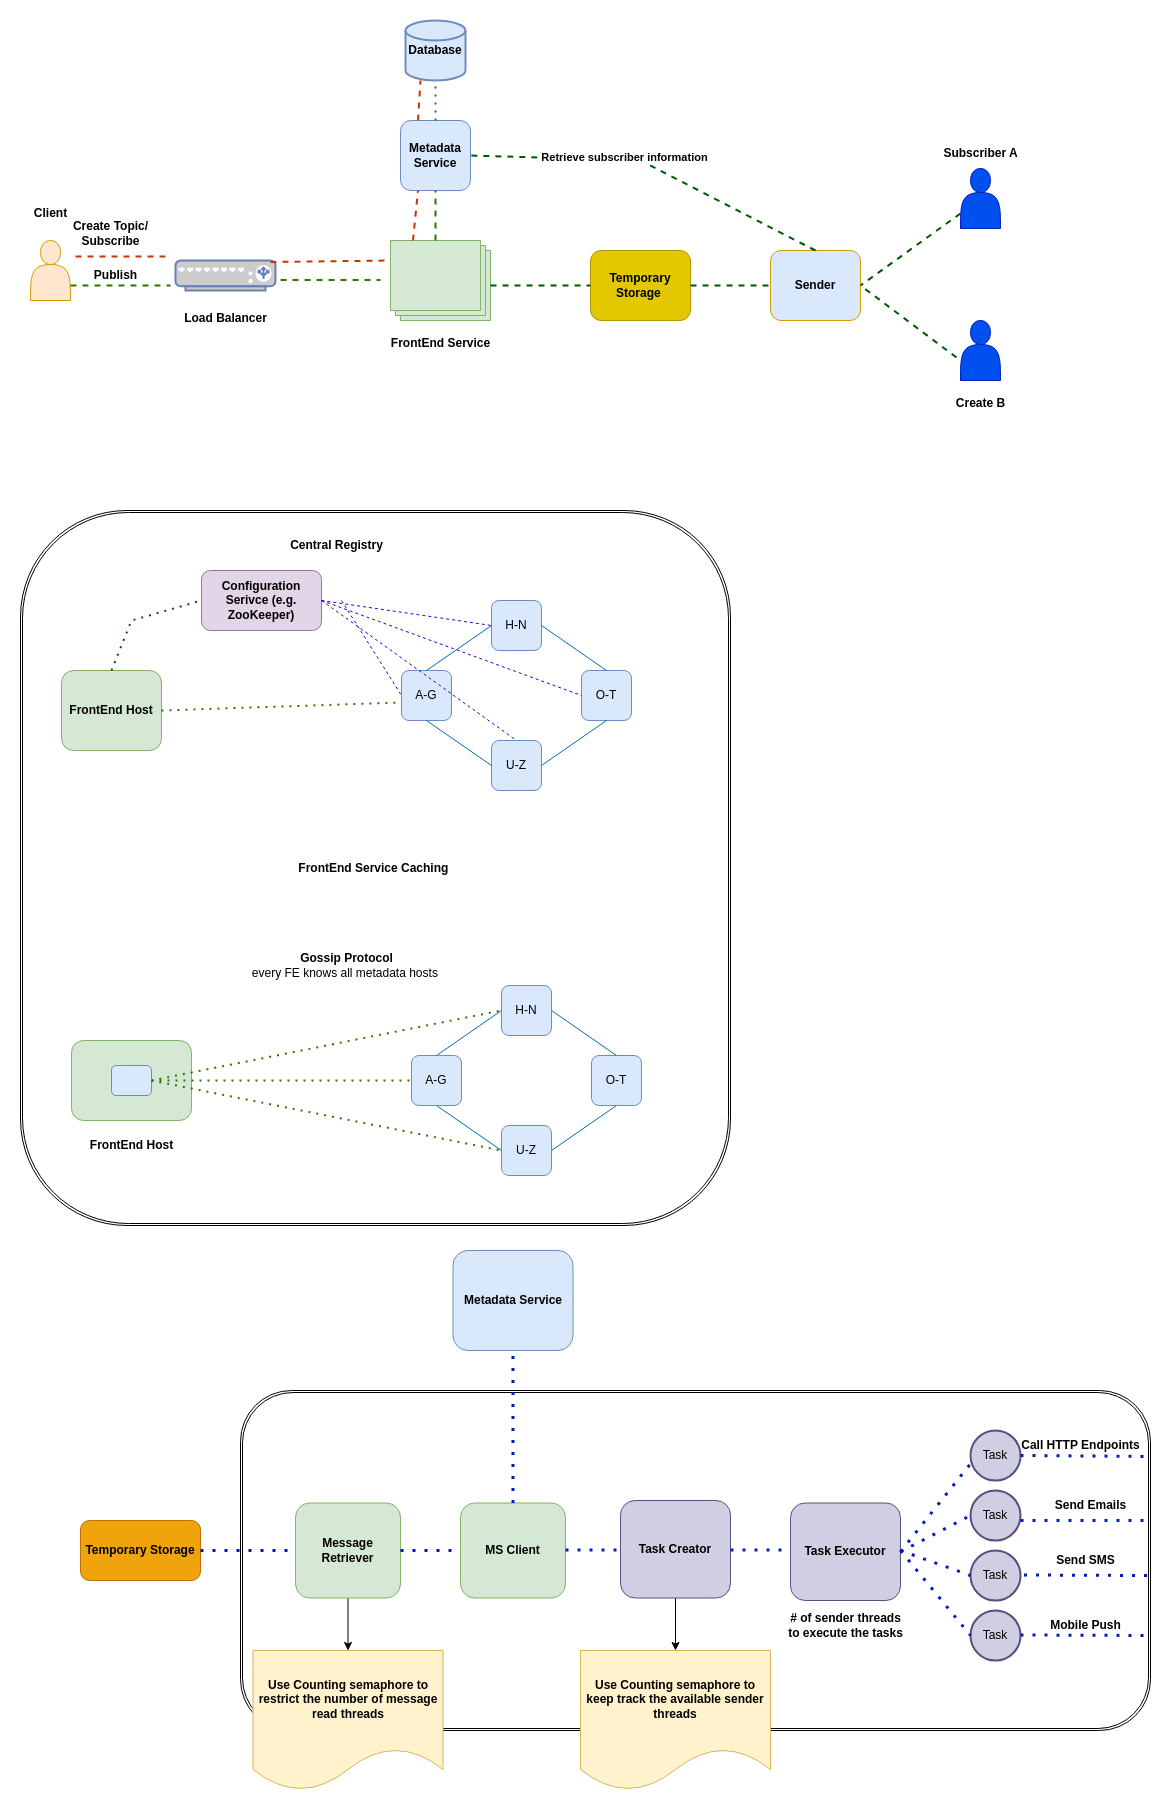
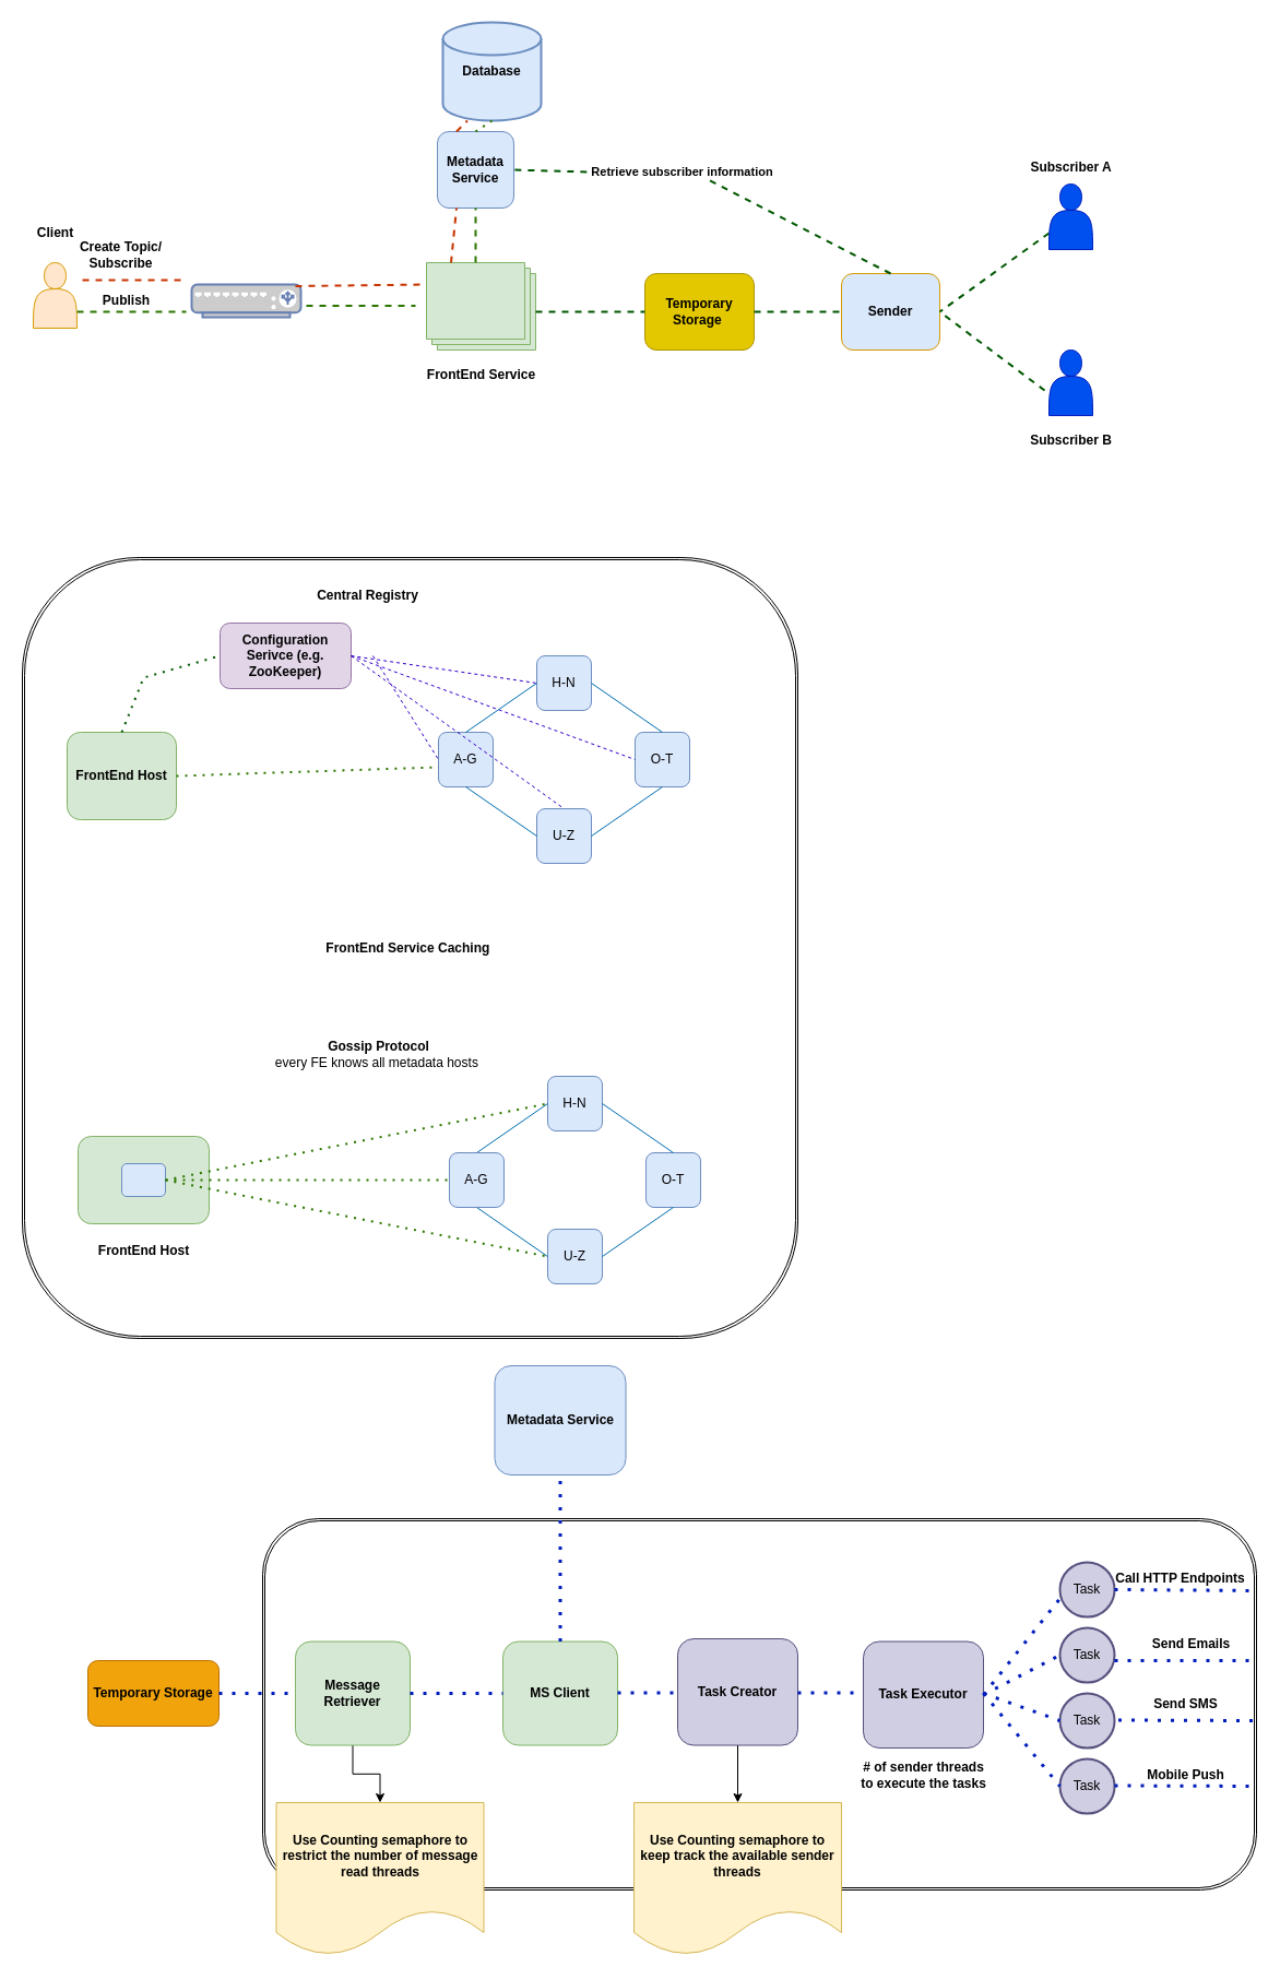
- <mxCell id="11" value="&lt;b&gt;Database&lt;/b&gt;" style="strokeWidth=2;html=1;shape=mxgraph.flowchart.database;whiteSpace=wrap;fillColor=#dae8fc;strokeColor=#6c8ebf;" vertex="1" parent="1"><mxGeometry x="405" y="20" width="60" height="60" as="geometry" /></mxCell>
+ <mxCell id="11" value="&lt;b&gt;Database&lt;/b&gt;" style="strokeWidth=2;html=1;shape=mxgraph.flowchart.database;whiteSpace=wrap;fillColor=#dae8fc;strokeColor=#6c8ebf;" vertex="1" parent="1"><mxGeometry x="405" y="20" width="90" height="90" as="geometry" /></mxCell>
- <mxCell id="6" value="&lt;b&gt;Load Balancer&lt;/b&gt;" style="text;html=1;align=center;verticalAlign=middle;resizable=0;points=[];autosize=1;strokeColor=none;fillColor=none;" vertex="1" parent="4"><mxGeometry y="43" width="110" height="30" as="geometry" /></mxCell>
- <mxCell id="24" value="&lt;b&gt;Create B&lt;/b&gt;" style="text;html=1;align=center;verticalAlign=middle;resizable=0;points=[];autosize=1;strokeColor=none;fillColor=none;" vertex="1" parent="22"><mxGeometry x="-5" y="68" width="100" height="30" as="geometry" /></mxCell>
+ <mxCell id="24" value="&lt;b&gt;Subscriber B&lt;/b&gt;" style="text;html=1;align=center;verticalAlign=middle;resizable=0;points=[];autosize=1;strokeColor=none;fillColor=none;" vertex="1" parent="22"><mxGeometry x="-5" y="68" width="100" height="30" as="geometry" /></mxCell>
- <mxCell id="75" value="&lt;b&gt;Message Retriever&lt;/b&gt;" style="rounded=1;whiteSpace=wrap;html=1;fillColor=#d5e8d4;strokeColor=#82b366;" vertex="1" parent="1"><mxGeometry x="295" y="1502.5" width="105" height="95" as="geometry" /></mxCell>
+ <mxCell id="75" value="&lt;b&gt;Message Retriever&lt;/b&gt;" style="rounded=1;whiteSpace=wrap;html=1;fillColor=#d5e8d4;strokeColor=#82b366;" vertex="1" parent="1"><mxGeometry x="270" y="1502.5" width="105" height="95" as="geometry" /></mxCell>
